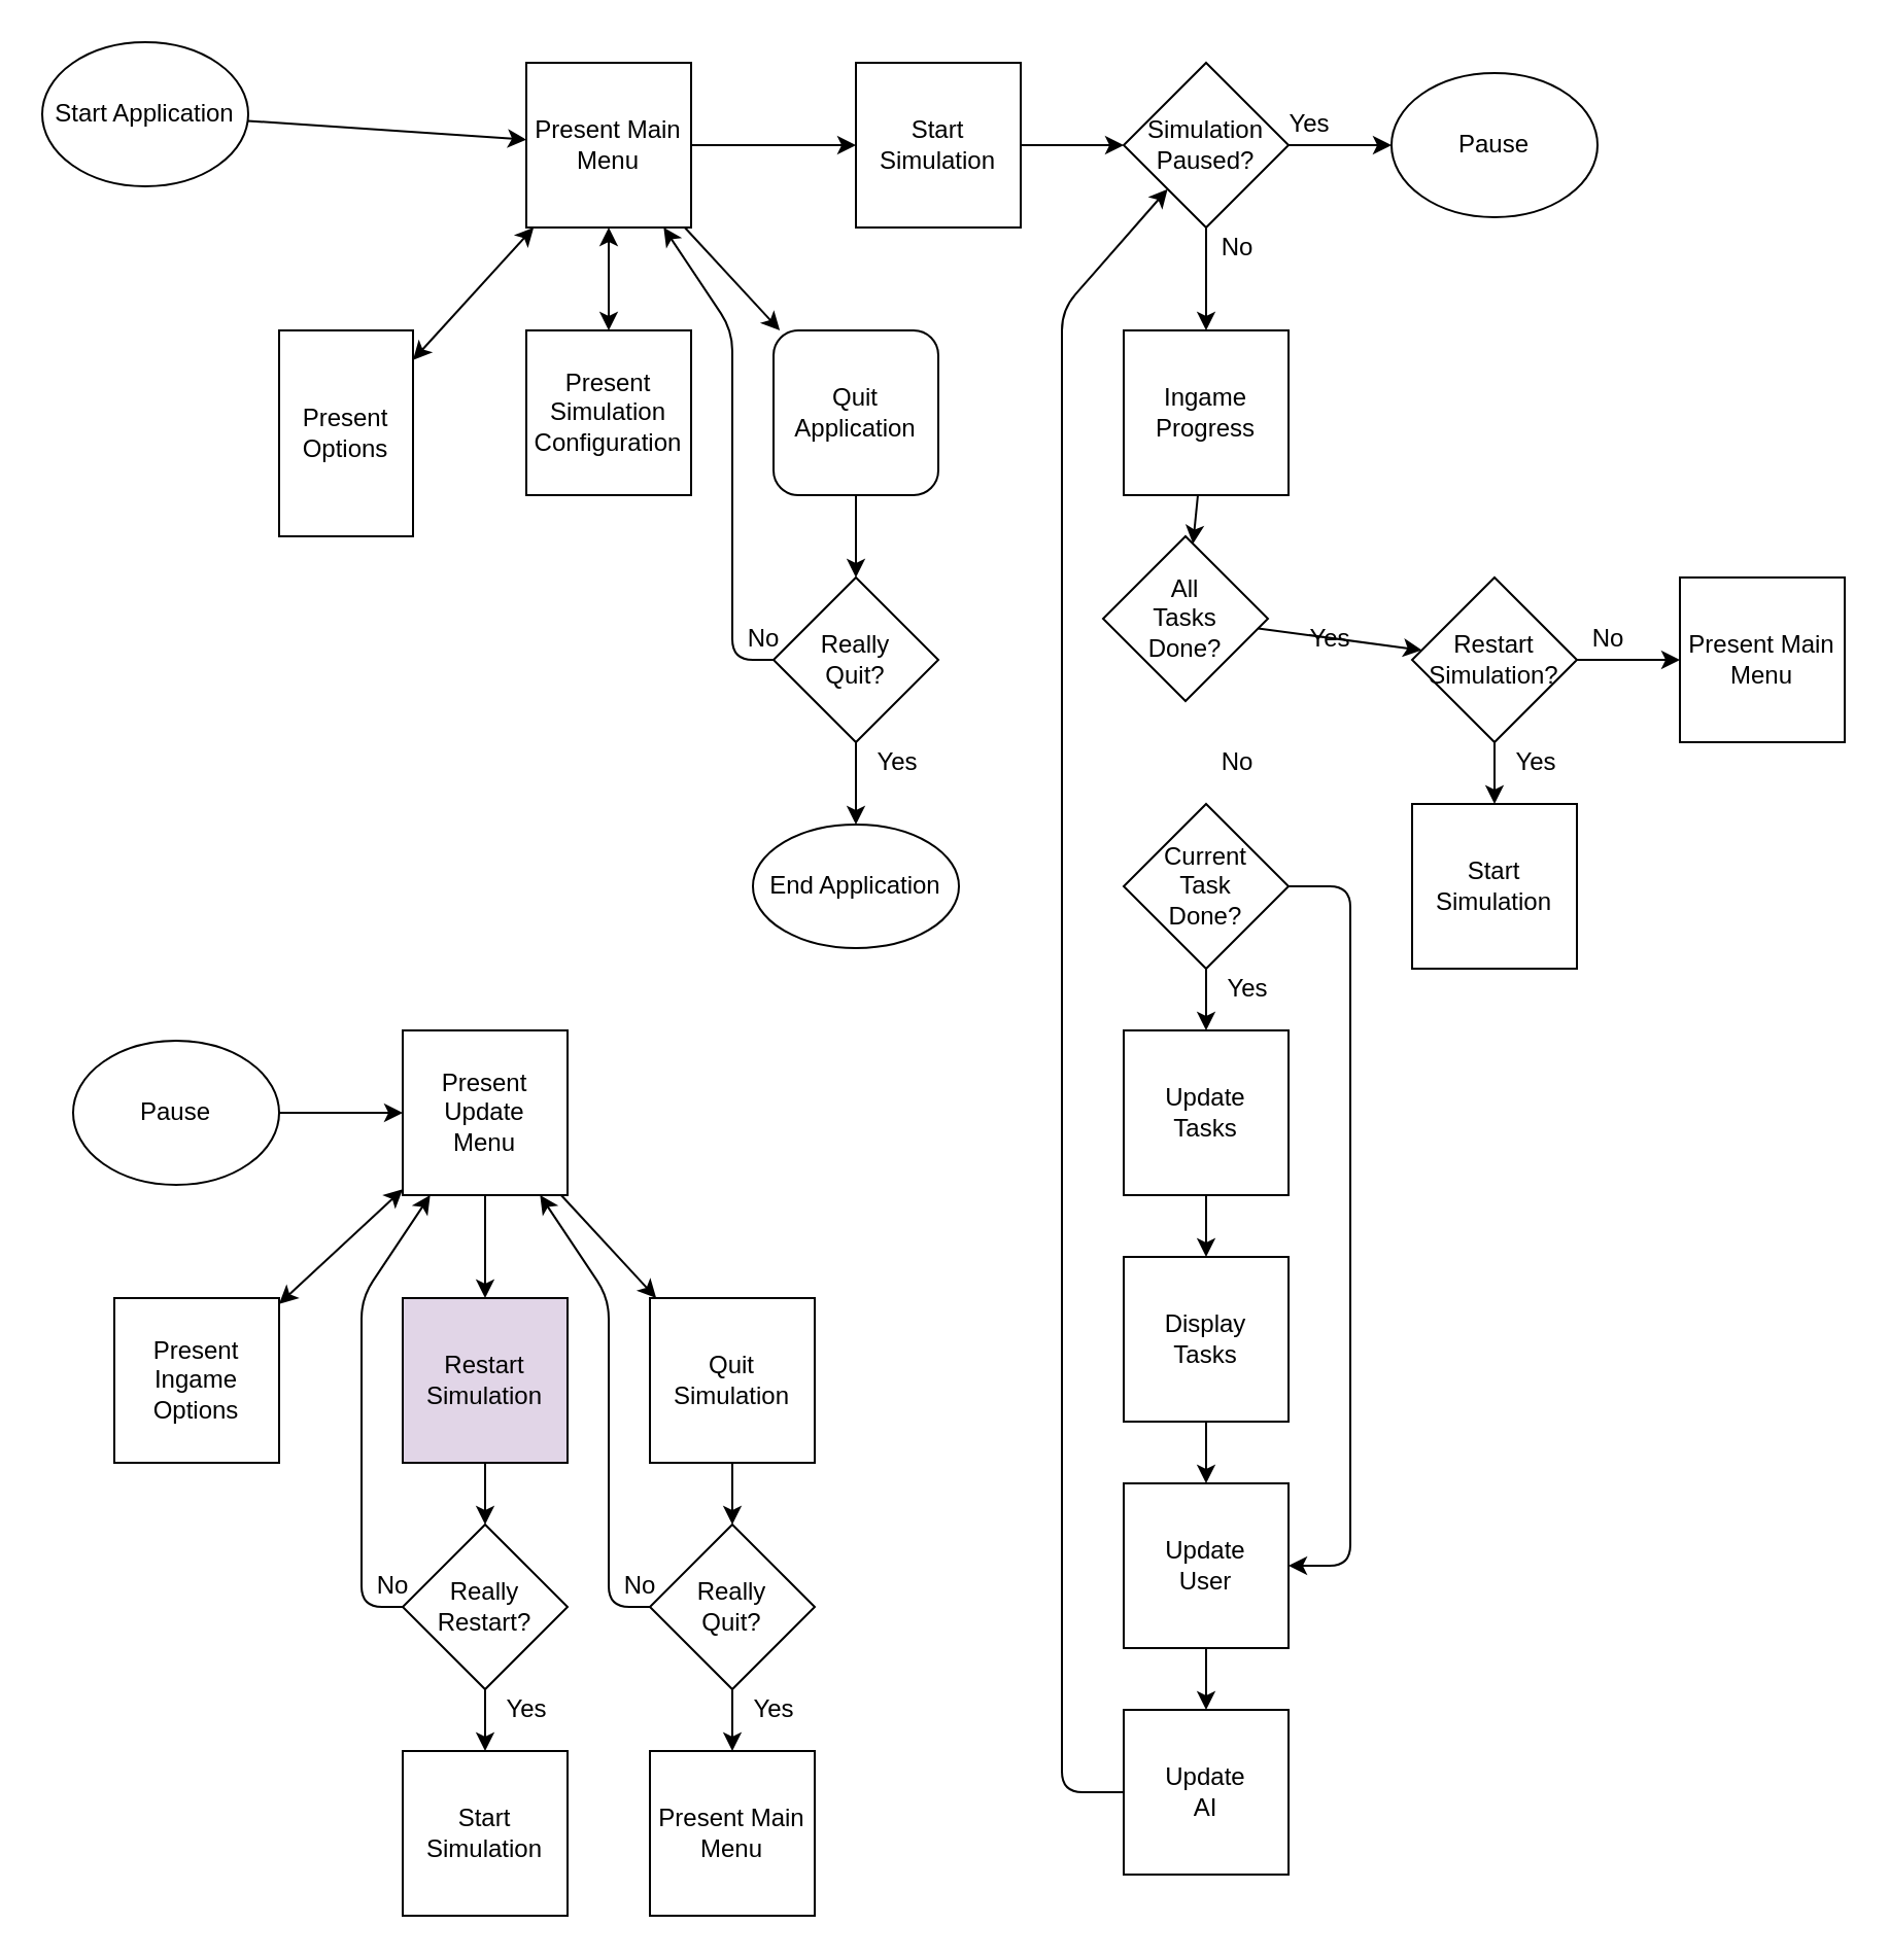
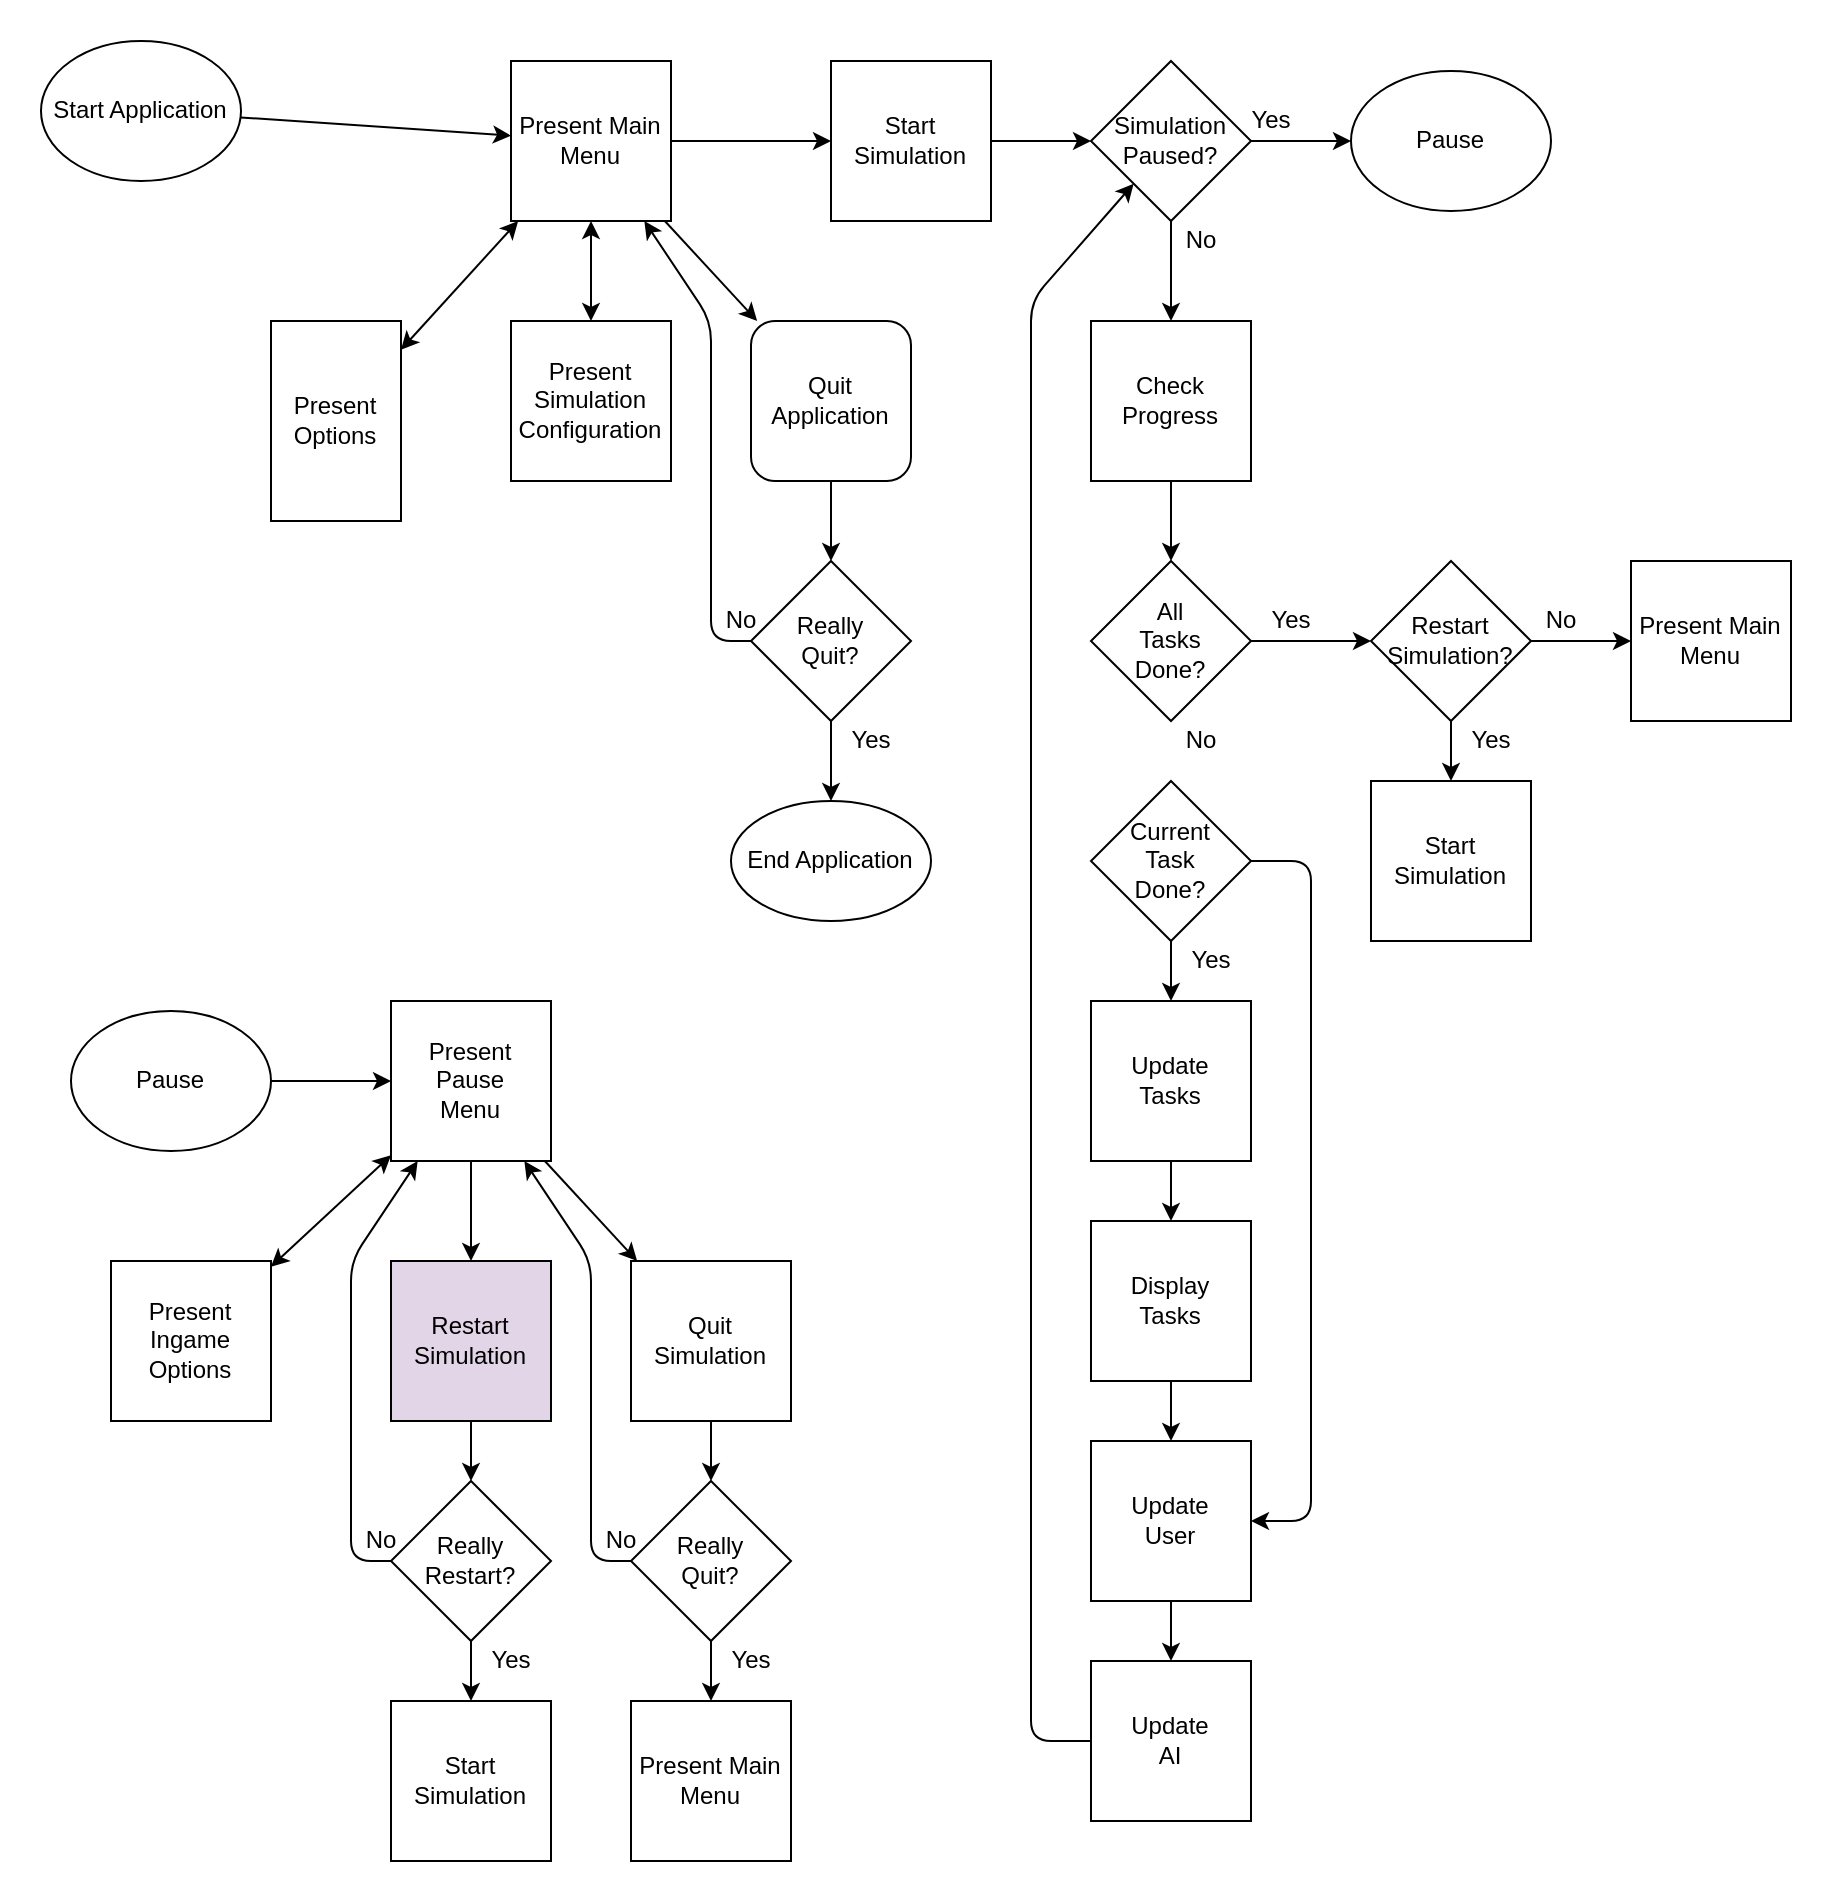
- <mxCell id="18" value="Ingame&lt;br&gt;Progress" style="whiteSpace=wrap;html=1;aspect=fixed;" vertex="1" parent="1"><mxGeometry x="545" y="160" width="80" height="80" as="geometry" /></mxCell>
+ <mxCell id="18" value="Check&lt;br&gt;Progress" style="whiteSpace=wrap;html=1;aspect=fixed;" vertex="1" parent="1"><mxGeometry x="545" y="160" width="80" height="80" as="geometry" /></mxCell>
- <mxCell id="19" value="All&lt;br&gt;Tasks&lt;br&gt;Done?" style="rhombus;whiteSpace=wrap;html=1;" vertex="1" parent="1"><mxGeometry x="535" y="260" width="80" height="80" as="geometry" /></mxCell>
+ <mxCell id="19" value="All&lt;br&gt;Tasks&lt;br&gt;Done?" style="rhombus;whiteSpace=wrap;html=1;" vertex="1" parent="1"><mxGeometry x="545" y="280" width="80" height="80" as="geometry" /></mxCell>
- <mxCell id="41" value="Present&lt;br&gt;Update&lt;br&gt;Menu" style="whiteSpace=wrap;html=1;aspect=fixed;" vertex="1" parent="1"><mxGeometry x="195" y="500" width="80" height="80" as="geometry" /></mxCell>
+ <mxCell id="41" value="Present&lt;br&gt;Pause&lt;br&gt;Menu" style="whiteSpace=wrap;html=1;aspect=fixed;" vertex="1" parent="1"><mxGeometry x="195" y="500" width="80" height="80" as="geometry" /></mxCell>
